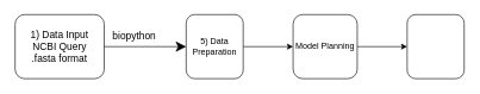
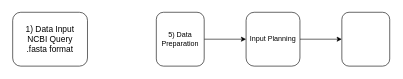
- <mxCell id="9" value="&lt;font style=&quot;font-size: 14px&quot;&gt;biopython&lt;/font&gt;" style="text;html=1;resizable=0;points=[];autosize=1;align=left;verticalAlign=top;spacingTop=-4;" vertex="1" parent="1"><mxGeometry x="155" y="39" width="80" height="20" as="geometry" /></mxCell>
- <mxCell id="8" value="" style="edgeStyle=elbowEdgeStyle;html=1;elbow=horizontal;endArrow=classic;labelBackgroundColor=none;endSize=12;endFill=1;" edge="1" source="2" target="4" parent="1"><mxGeometry relative="1" as="geometry" /></mxCell>
- <mxCell id="6" value="Model Planning" style="shape=rect;html=1;rounded=1;whiteSpace=wrap;" vertex="1" parent="1"><mxGeometry x="410" y="20" width="90" height="90" as="geometry" /></mxCell>
+ <mxCell id="6" value="Input Planning" style="shape=rect;html=1;rounded=1;whiteSpace=wrap;" vertex="1" parent="1"><mxGeometry x="410" y="20" width="90" height="90" as="geometry" /></mxCell>
